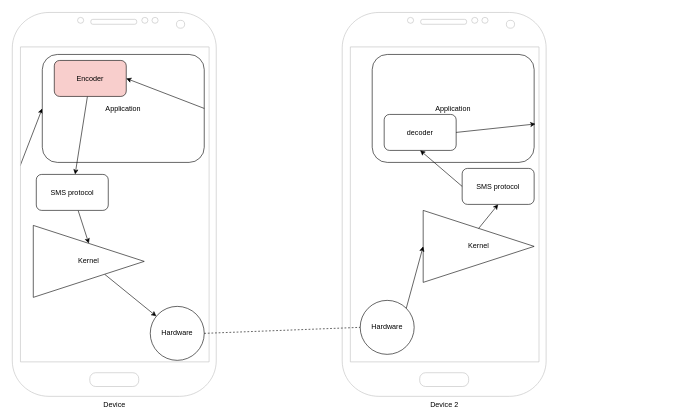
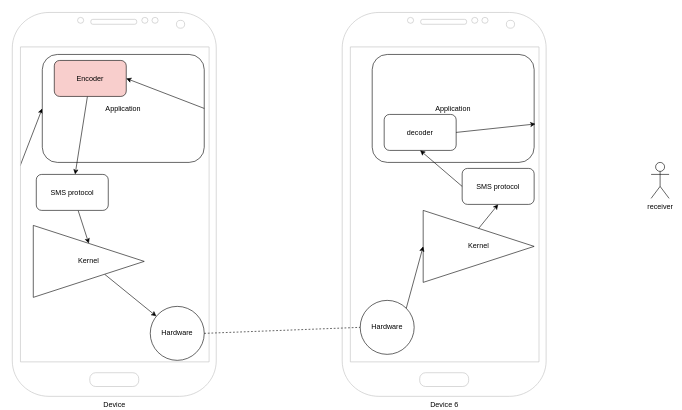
+ <mxCell id="14" value="receiver" style="shape=umlActor;verticalLabelPosition=bottom;verticalAlign=top;html=1;outlineConnect=0;" vertex="1" parent="1"><mxGeometry x="1085" y="270" width="30" height="60" as="geometry" /></mxCell>
- <mxCell id="15" value="Device 2" style="verticalLabelPosition=bottom;verticalAlign=top;html=1;shadow=0;dashed=0;strokeWidth=1;shape=mxgraph.android.phone2;strokeColor=#c0c0c0;" vertex="1" parent="1"><mxGeometry x="570" y="20" width="340" height="640" as="geometry" /></mxCell>
+ <mxCell id="15" value="Device 6" style="verticalLabelPosition=bottom;verticalAlign=top;html=1;shadow=0;dashed=0;strokeWidth=1;shape=mxgraph.android.phone2;strokeColor=#c0c0c0;" vertex="1" parent="1"><mxGeometry x="570" y="20" width="340" height="640" as="geometry" /></mxCell>
